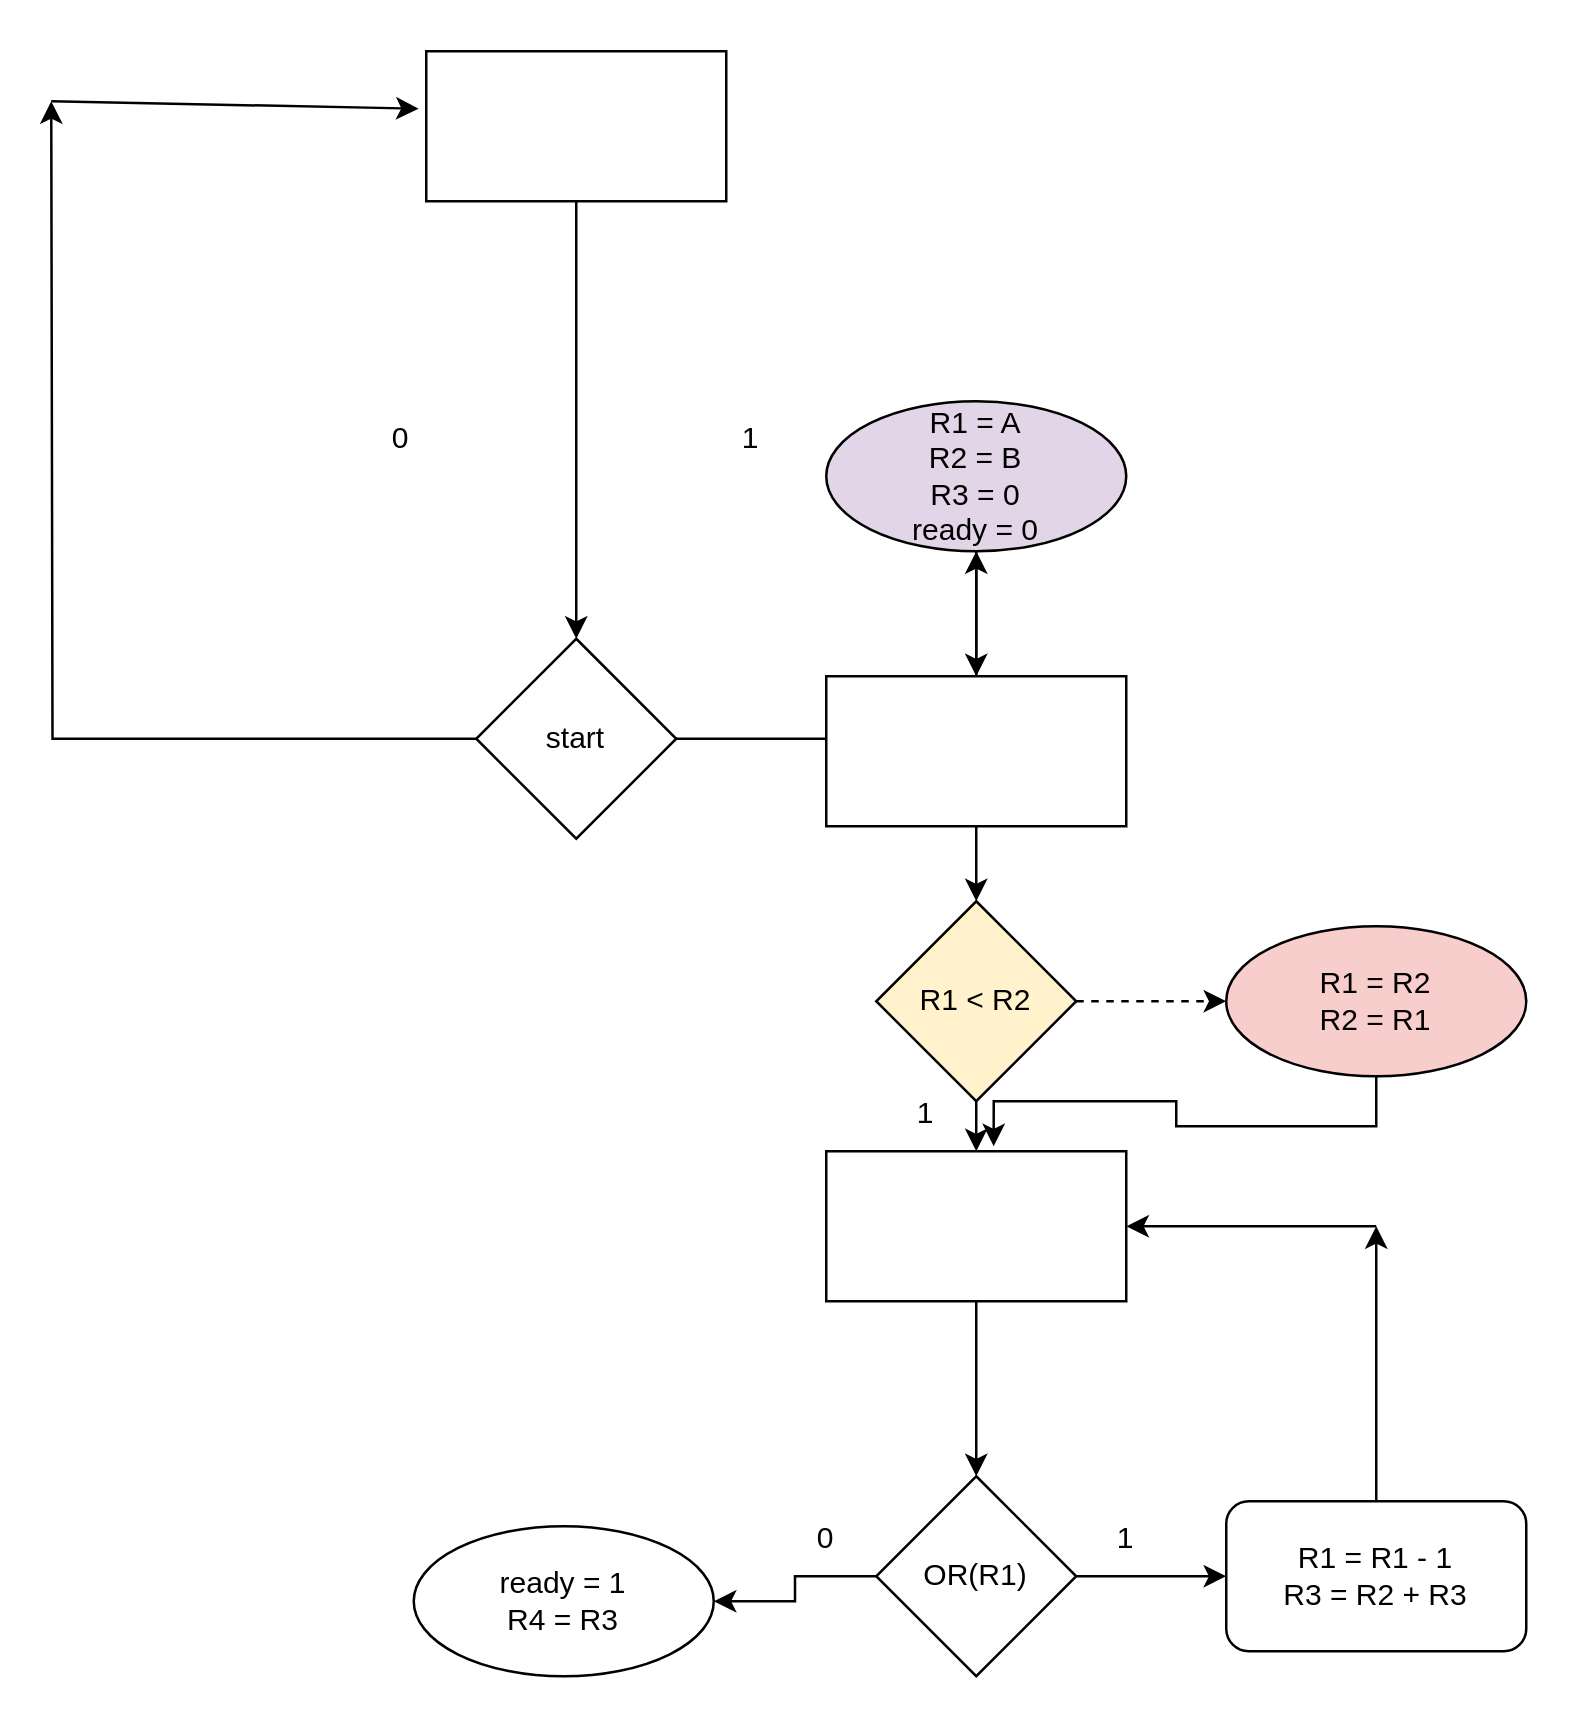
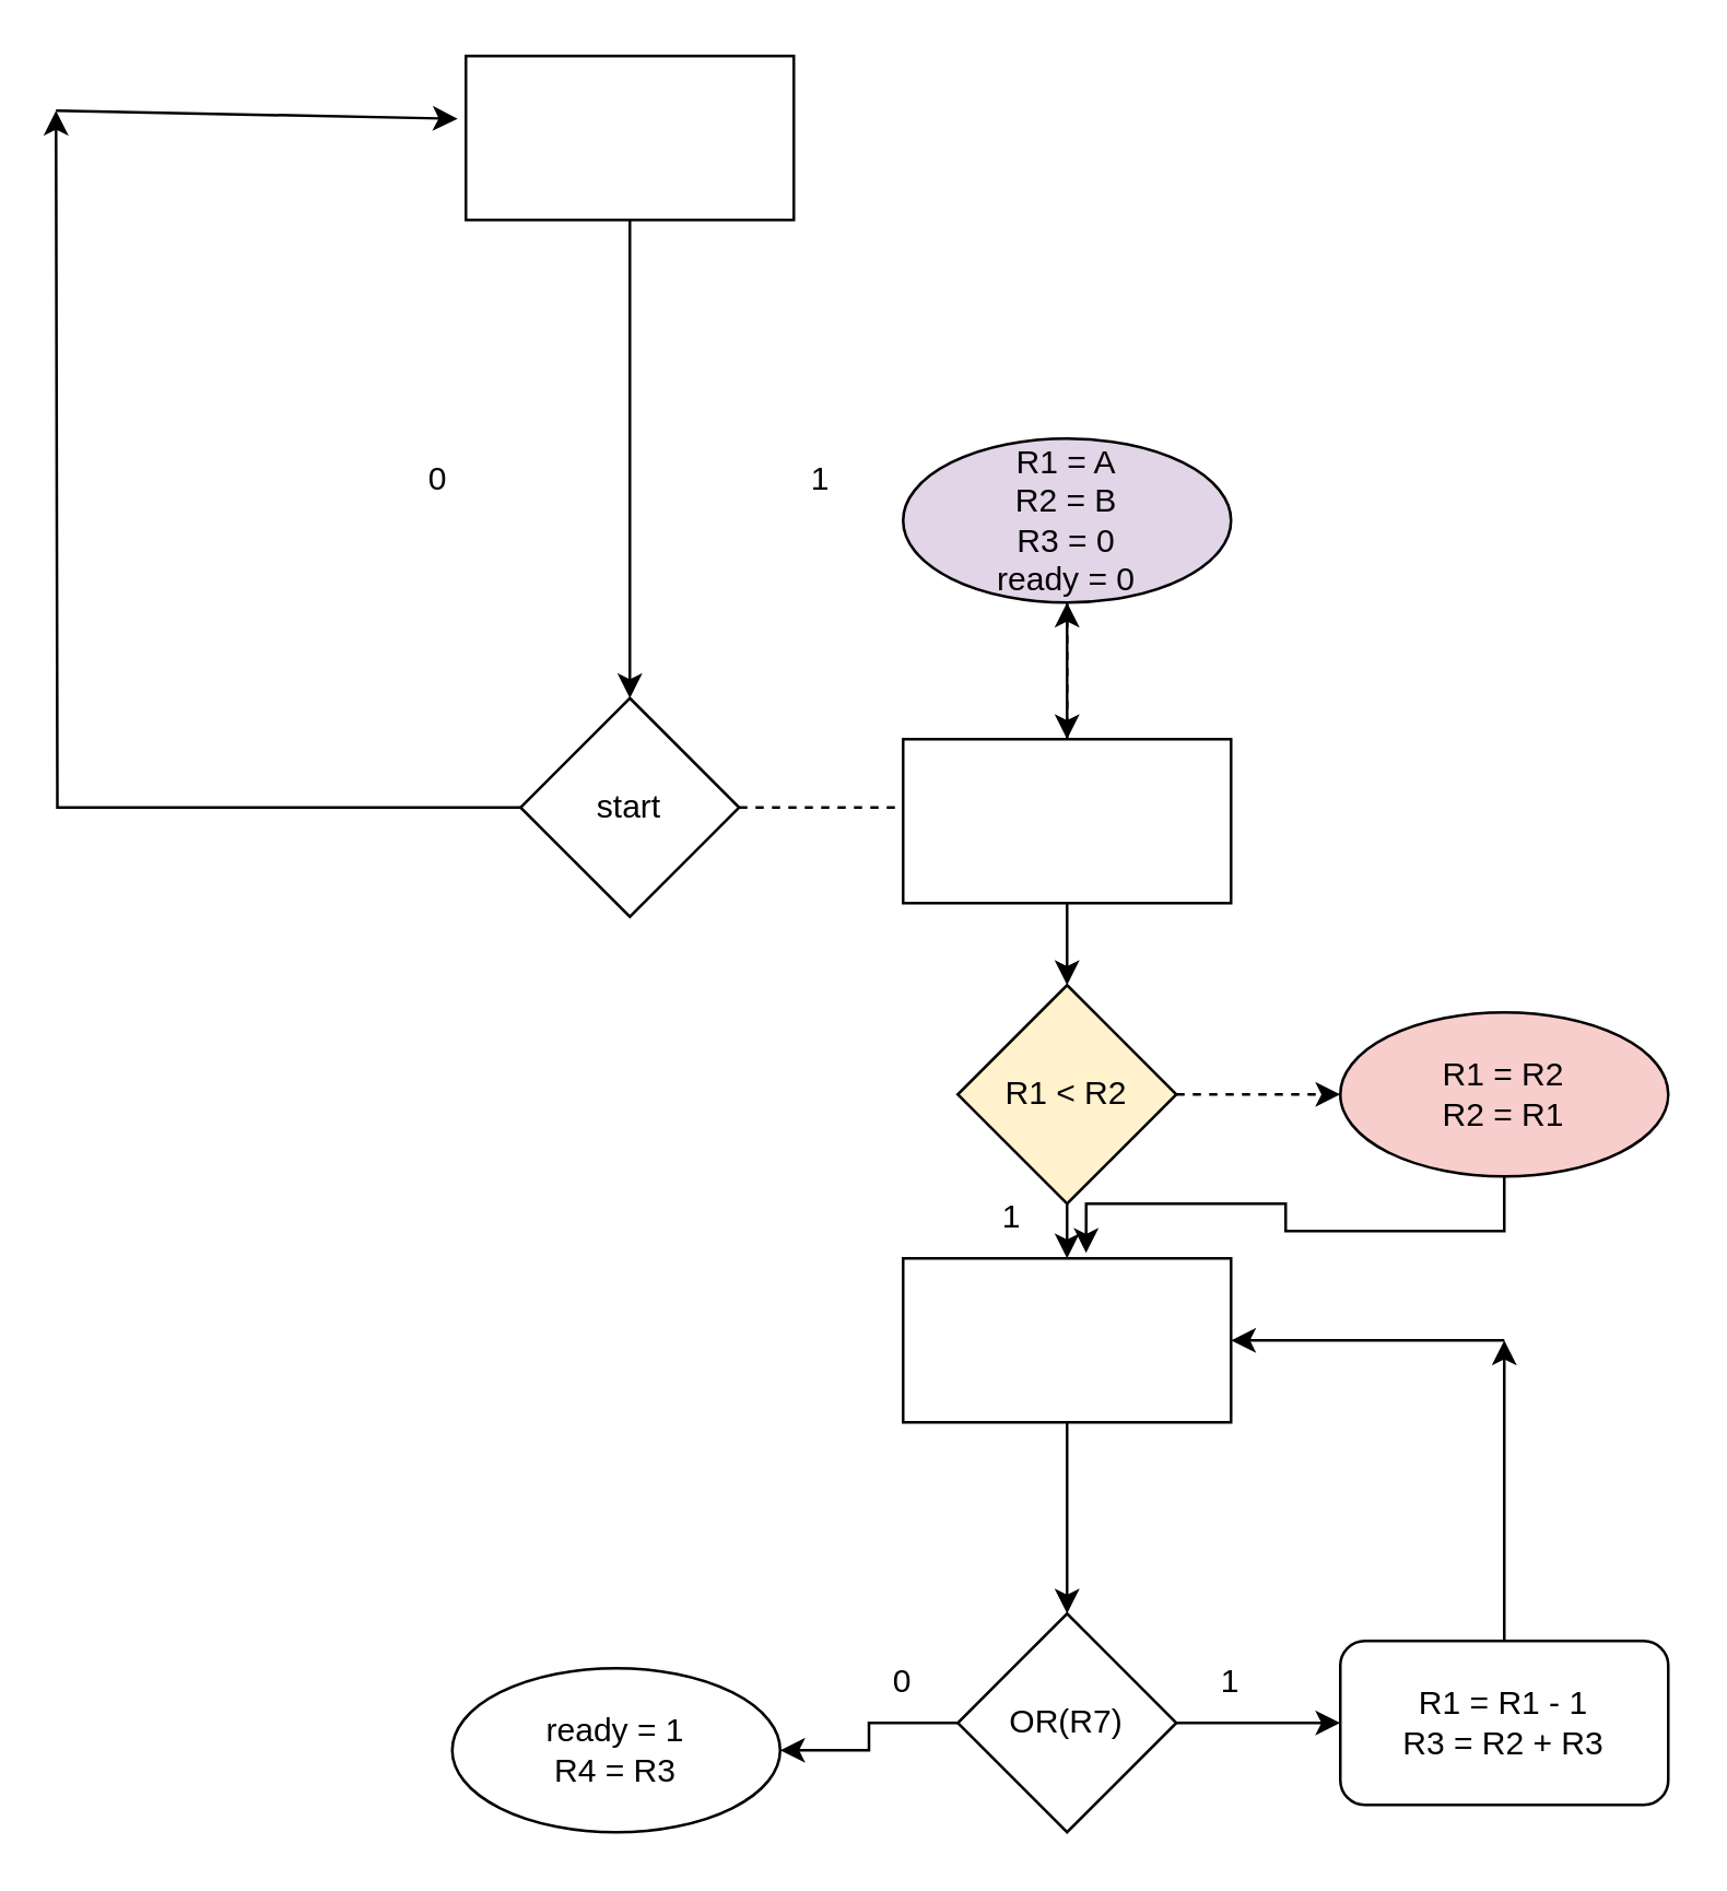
- <mxCell id="5" value="" style="edgeStyle=orthogonalEdgeStyle;rounded=0;orthogonalLoop=1;jettySize=auto;html=1;" edge="1" parent="1" source="6" target="9"><mxGeometry relative="1" as="geometry" /></mxCell>
+ <mxCell id="5" value="" style="edgeStyle=orthogonalEdgeStyle;rounded=0;orthogonalLoop=1;jettySize=auto;html=1;dashed=1;" edge="1" parent="1" source="6" target="9"><mxGeometry relative="1" as="geometry" /></mxCell>
- <mxCell id="14" value="OR(R1)" style="rhombus;whiteSpace=wrap;html=1;rounded=0;" vertex="1" parent="1"><mxGeometry x="350" y="590" width="80" height="80" as="geometry" /></mxCell>
+ <mxCell id="14" value="OR(R7)" style="rhombus;whiteSpace=wrap;html=1;rounded=0;" vertex="1" parent="1"><mxGeometry x="350" y="590" width="80" height="80" as="geometry" /></mxCell>
